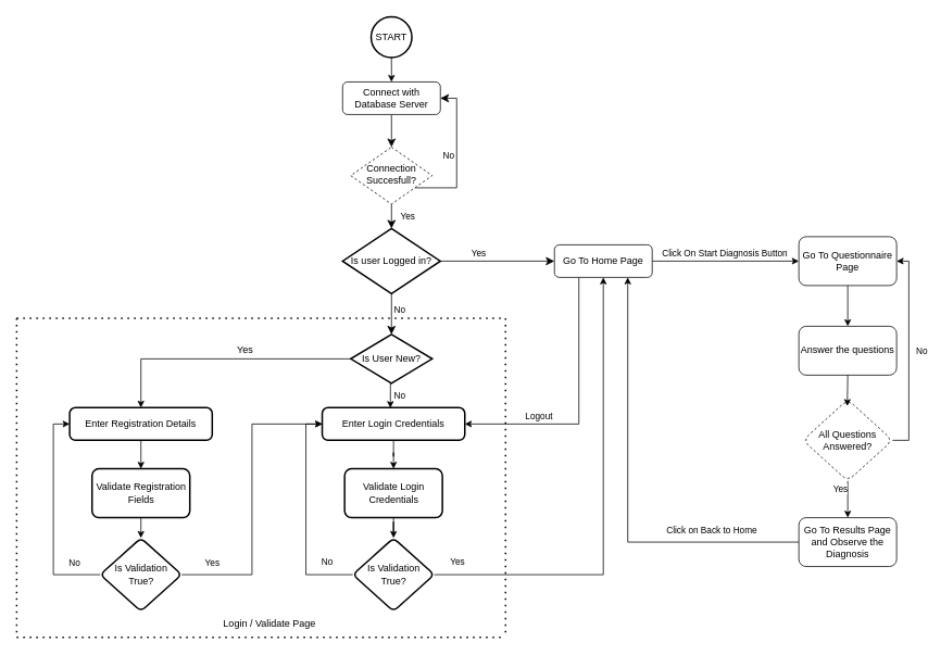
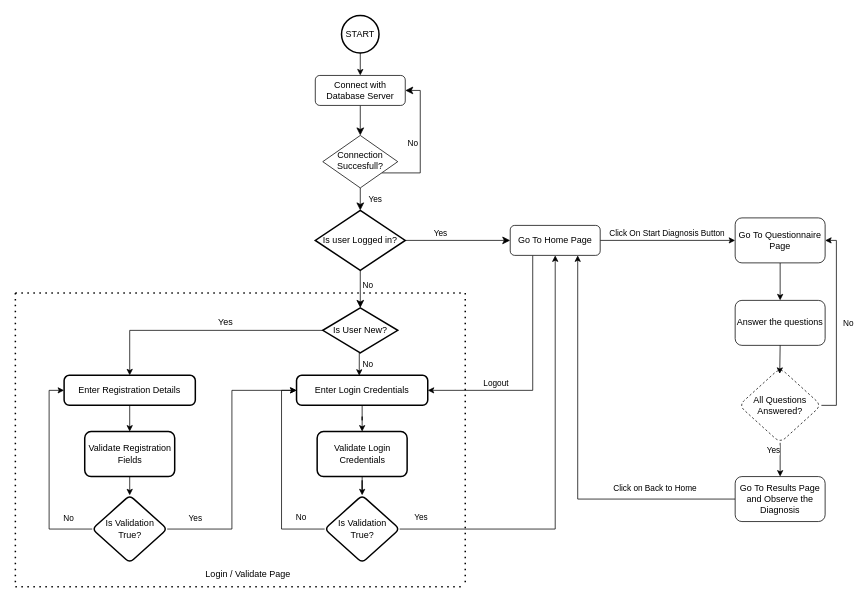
- <mxCell id="6" value="Connection Succesfull?" style="rhombus;whiteSpace=wrap;html=1;shadow=0;fontFamily=Helvetica;fontSize=12;align=center;strokeWidth=1;spacing=6;spacingTop=-4;dashed=1;" parent="1" vertex="1"><mxGeometry x="430" y="180" width="100" height="70" as="geometry" /></mxCell>
+ <mxCell id="6" value="Connection Succesfull?" style="rhombus;whiteSpace=wrap;html=1;shadow=0;fontFamily=Helvetica;fontSize=12;align=center;strokeWidth=1;spacing=6;spacingTop=-4;" parent="1" vertex="1"><mxGeometry x="430" y="180" width="100" height="70" as="geometry" /></mxCell>
